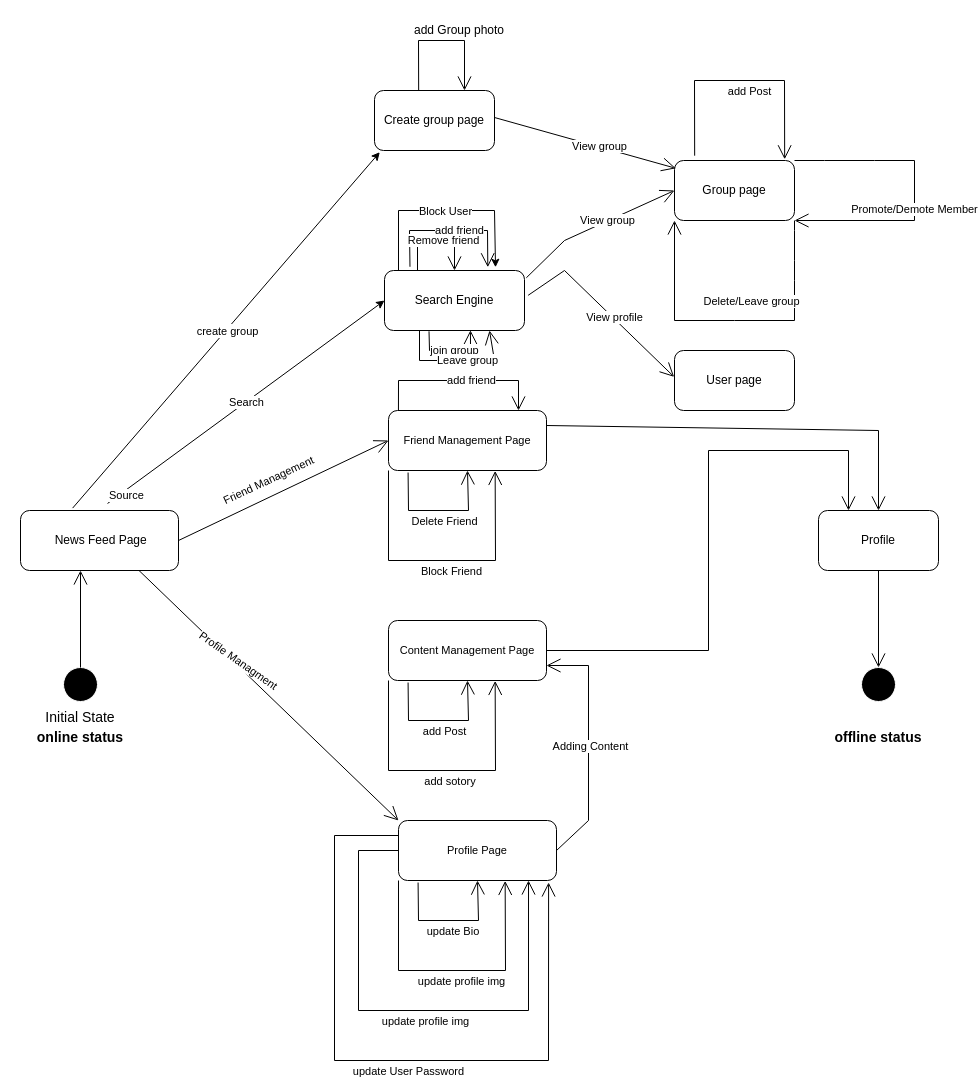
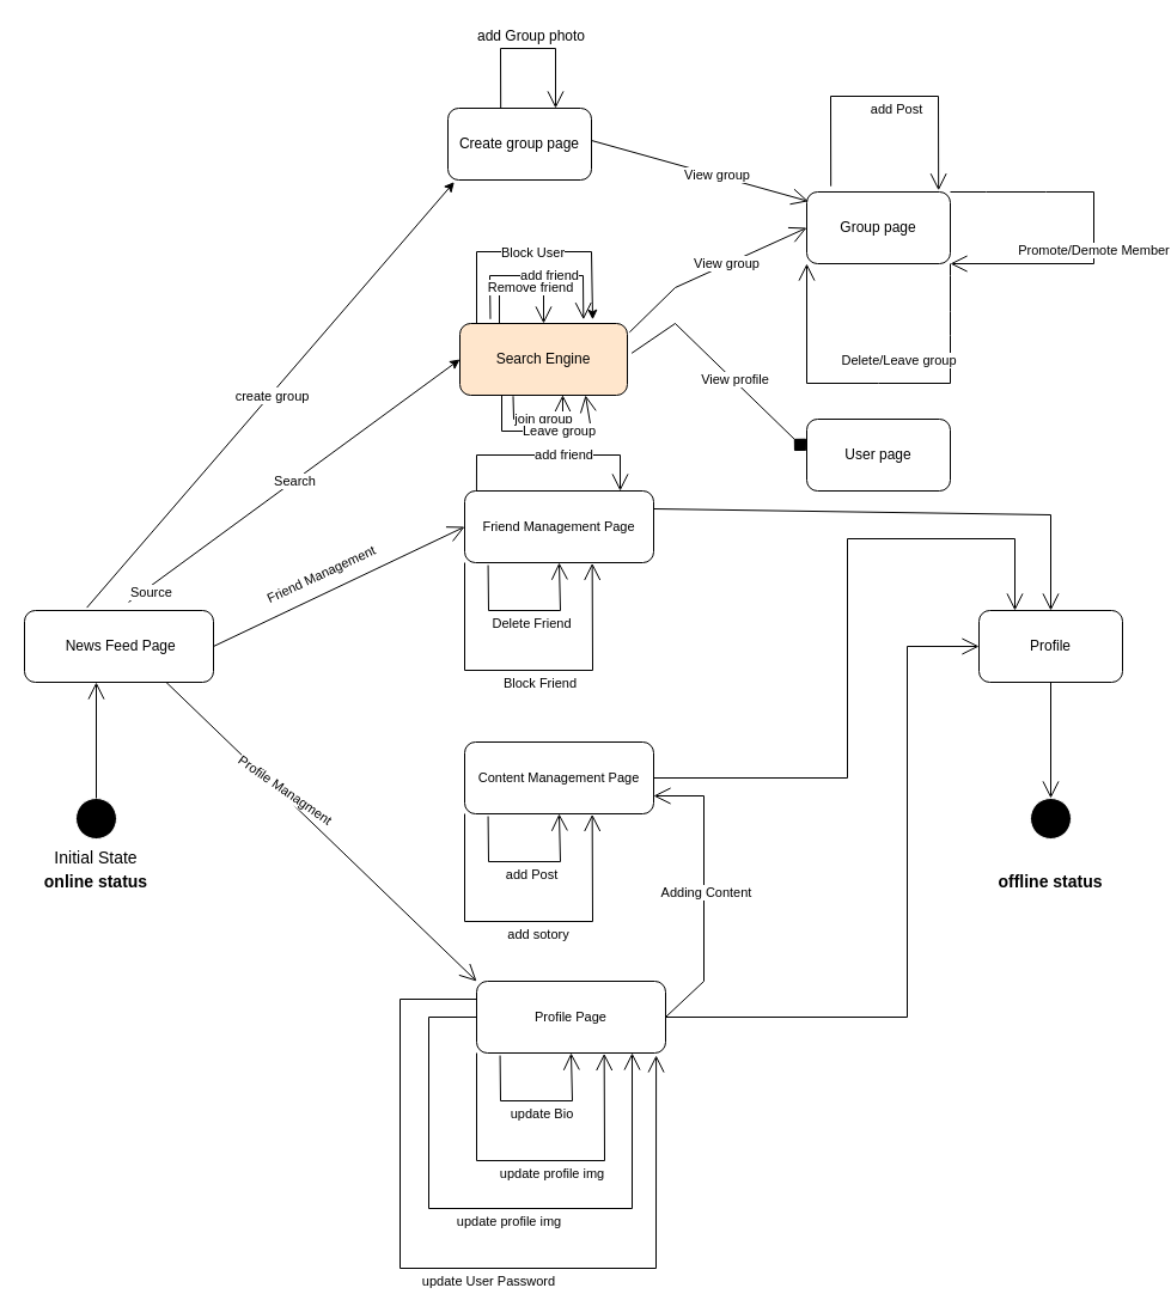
- <mxCell id="66" value="add Group photo" style="text;html=1;align=center;verticalAlign=middle;whiteSpace=wrap;rounded=0;" parent="1" vertex="1"><mxGeometry x="409" y="20" width="100" height="20" as="geometry" /></mxCell>
+ <mxCell id="66" value="add Group photo" style="text;html=1;align=center;verticalAlign=middle;whiteSpace=wrap;rounded=0;" parent="1" vertex="1"><mxGeometry x="394" y="20" width="100" height="20" as="geometry" /></mxCell>
- <mxCell id="41" value="Search Engine" style="rounded=1;whiteSpace=wrap;html=1;" parent="1" vertex="1"><mxGeometry x="384" y="270" width="140" height="60" as="geometry" /></mxCell>
+ <mxCell id="41" value="Search Engine" style="rounded=1;whiteSpace=wrap;html=1;fillColor=#ffe6cc;" parent="1" vertex="1"><mxGeometry x="384" y="270" width="140" height="60" as="geometry" /></mxCell>
- <mxCell id="49" value="" style="endArrow=open;endFill=1;endSize=12;html=1;rounded=0;exitX=1.026;exitY=0.414;exitDx=0;exitDy=0;exitPerimeter=0;entryX=-0.003;entryY=0.44;entryDx=0;entryDy=0;entryPerimeter=0;" parent="1" source="41" target="59" edge="1"><mxGeometry width="160" relative="1" as="geometry"><mxPoint x="504" y="270" as="sourcePoint" /><mxPoint x="624" y="270" as="targetPoint" /><Array as="points"><mxPoint x="564" y="270" /></Array></mxGeometry></mxCell>
+ <mxCell id="49" value="" style="endArrow=diamond;endFill=1;endSize=12;html=1;rounded=0;exitX=1.026;exitY=0.414;exitDx=0;exitDy=0;exitPerimeter=0;entryX=-0.003;entryY=0.44;entryDx=0;entryDy=0;entryPerimeter=0;" parent="1" source="41" target="59" edge="1"><mxGeometry width="160" relative="1" as="geometry"><mxPoint x="504" y="270" as="sourcePoint" /><mxPoint x="624" y="270" as="targetPoint" /><Array as="points"><mxPoint x="564" y="270" /></Array></mxGeometry></mxCell>
+ <mxCell id="36" value="" style="endArrow=open;endFill=1;endSize=12;html=1;rounded=0;exitX=1;exitY=0.5;exitDx=0;exitDy=0;entryX=0;entryY=0.5;entryDx=0;entryDy=0;" parent="1" source="25" target="9" edge="1"><mxGeometry width="160" relative="1" as="geometry"><mxPoint x="678" y="880" as="sourcePoint" /><mxPoint x="678" y="783" as="targetPoint" /><Array as="points"><mxPoint x="758" y="850" /><mxPoint x="758" y="540" /></Array></mxGeometry></mxCell>
